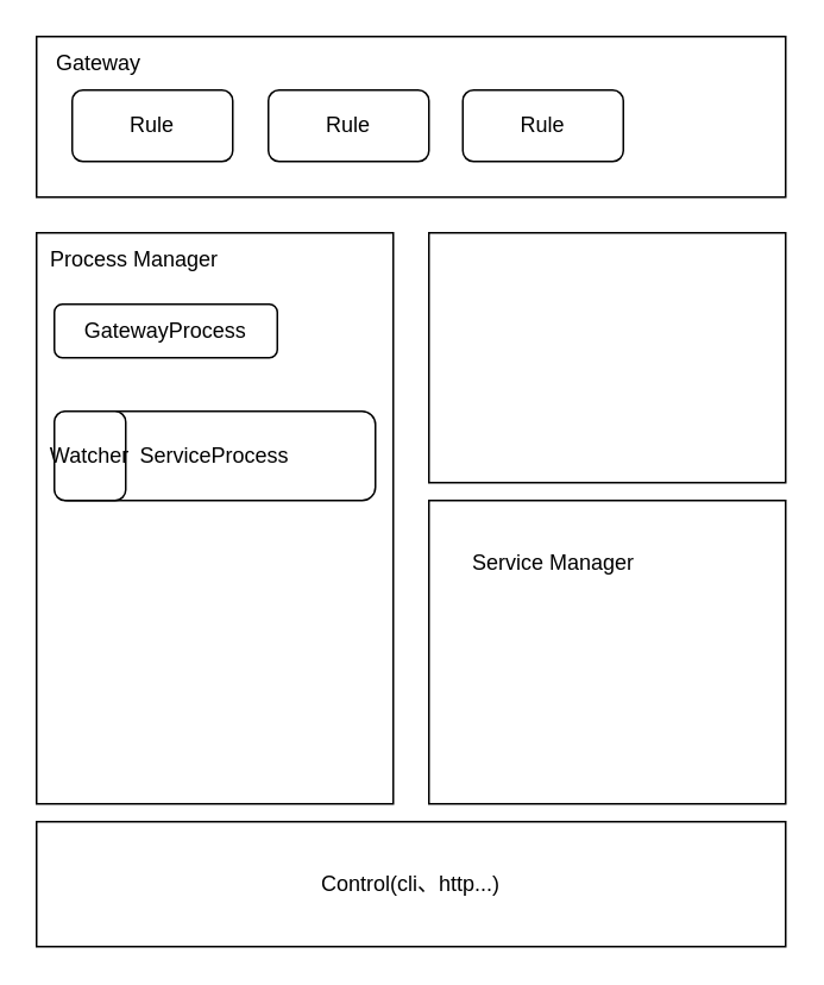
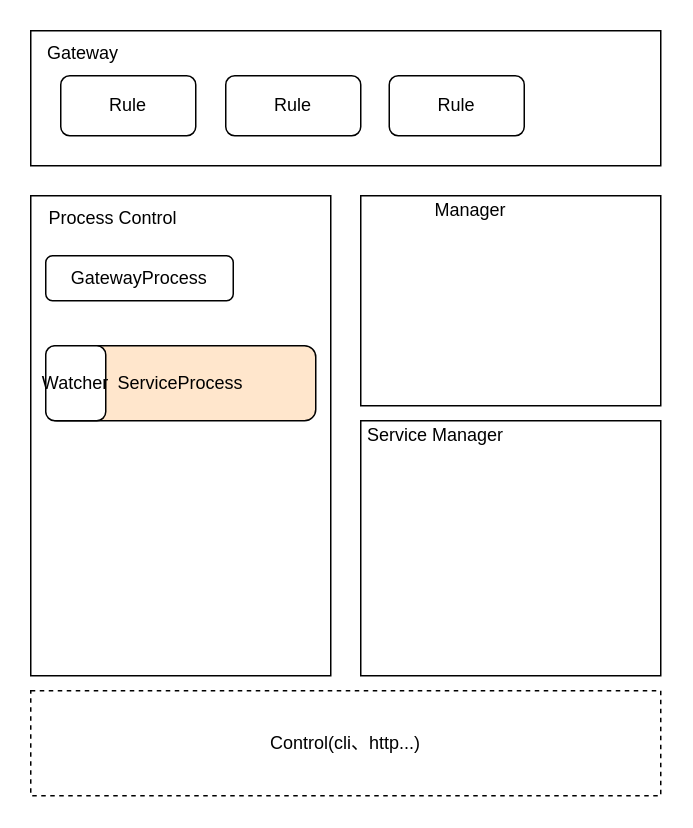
+ <mxCell id="16" value="&lt;span style=&quot;font-family: &amp;#34;helvetica neue&amp;#34; ; font-size: 14px&quot;&gt;&lt;font color=&quot;#ffffff&quot;&gt;Collect&lt;/font&gt;&lt;/span&gt;&lt;span style=&quot;color: rgba(0 , 0 , 0 , 0.85) ; font-family: &amp;#34;helvetica neue&amp;#34; ; font-size: 14px&quot;&gt;&amp;nbsp;&lt;/span&gt;Manager" style="text;html=1;strokeColor=none;fillColor=none;align=center;verticalAlign=middle;whiteSpace=wrap;rounded=0;" parent="14" vertex="1"><mxGeometry width="100" height="16.471" as="geometry" /></mxCell>
- <mxCell id="4" value="Process Manager" style="text;html=1;strokeColor=none;fillColor=none;align=center;verticalAlign=middle;whiteSpace=wrap;rounded=0;" parent="2" vertex="1"><mxGeometry width="110" height="30" as="geometry" /></mxCell>
+ <mxCell id="4" value="Process Control" style="text;html=1;strokeColor=none;fillColor=none;align=center;verticalAlign=middle;whiteSpace=wrap;rounded=0;" parent="2" vertex="1"><mxGeometry width="110" height="30" as="geometry" /></mxCell>
- <mxCell id="12" value="&lt;span&gt;ServiceProcess&lt;/span&gt;" style="rounded=1;whiteSpace=wrap;html=1;" parent="2" vertex="1"><mxGeometry x="10" y="100" width="180" height="50" as="geometry" /></mxCell>
+ <mxCell id="12" value="&lt;span&gt;ServiceProcess&lt;/span&gt;" style="rounded=1;whiteSpace=wrap;html=1;fillColor=#ffe6cc;" parent="2" vertex="1"><mxGeometry x="10" y="100" width="180" height="50" as="geometry" /></mxCell>
- <mxCell id="19" value="Service Manager" style="text;html=1;strokeColor=none;fillColor=none;align=center;verticalAlign=middle;whiteSpace=wrap;rounded=0;" parent="17" vertex="1"><mxGeometry x="20" y="25" width="100" height="20" as="geometry" /></mxCell>
+ <mxCell id="19" value="Service Manager" style="text;html=1;strokeColor=none;fillColor=none;align=center;verticalAlign=middle;whiteSpace=wrap;rounded=0;" parent="17" vertex="1"><mxGeometry width="100" height="20" as="geometry" /></mxCell>
- <mxCell id="20" value="Control(cli、http...)" style="rounded=0;whiteSpace=wrap;html=1;" parent="1" vertex="1"><mxGeometry x="20" y="460" width="420" height="70" as="geometry" /></mxCell>
+ <mxCell id="20" value="Control(cli、http...)" style="rounded=0;whiteSpace=wrap;html=1;dashed=1;" parent="1" vertex="1"><mxGeometry x="20" y="460" width="420" height="70" as="geometry" /></mxCell>
